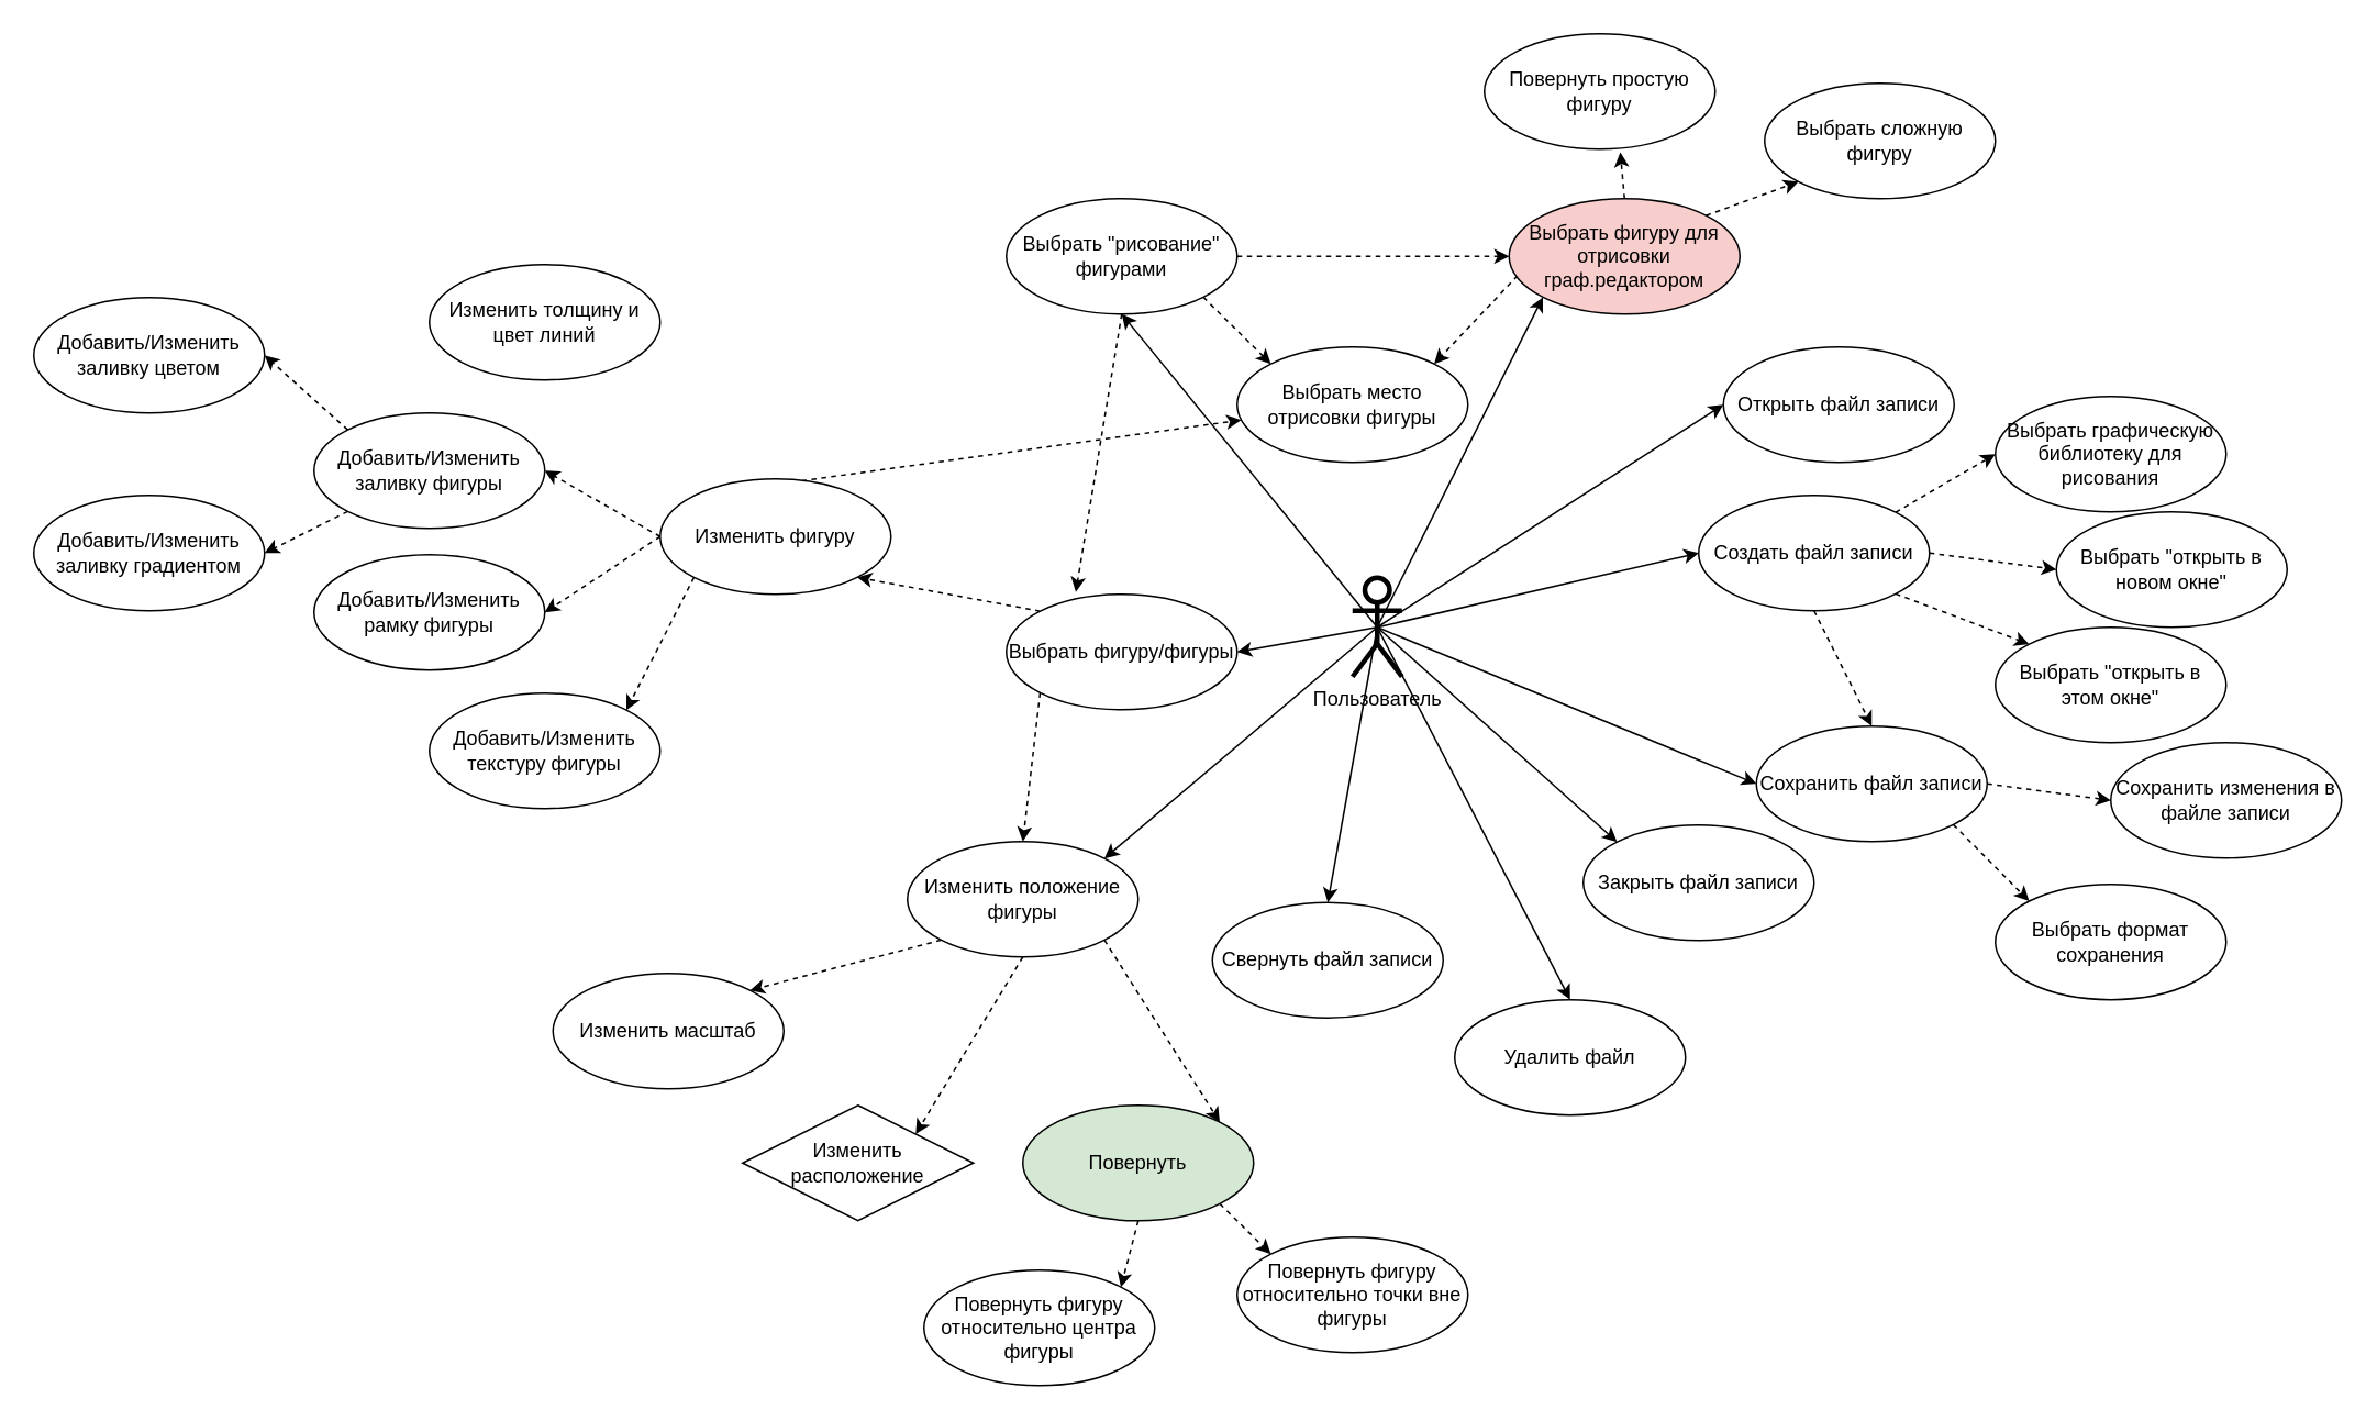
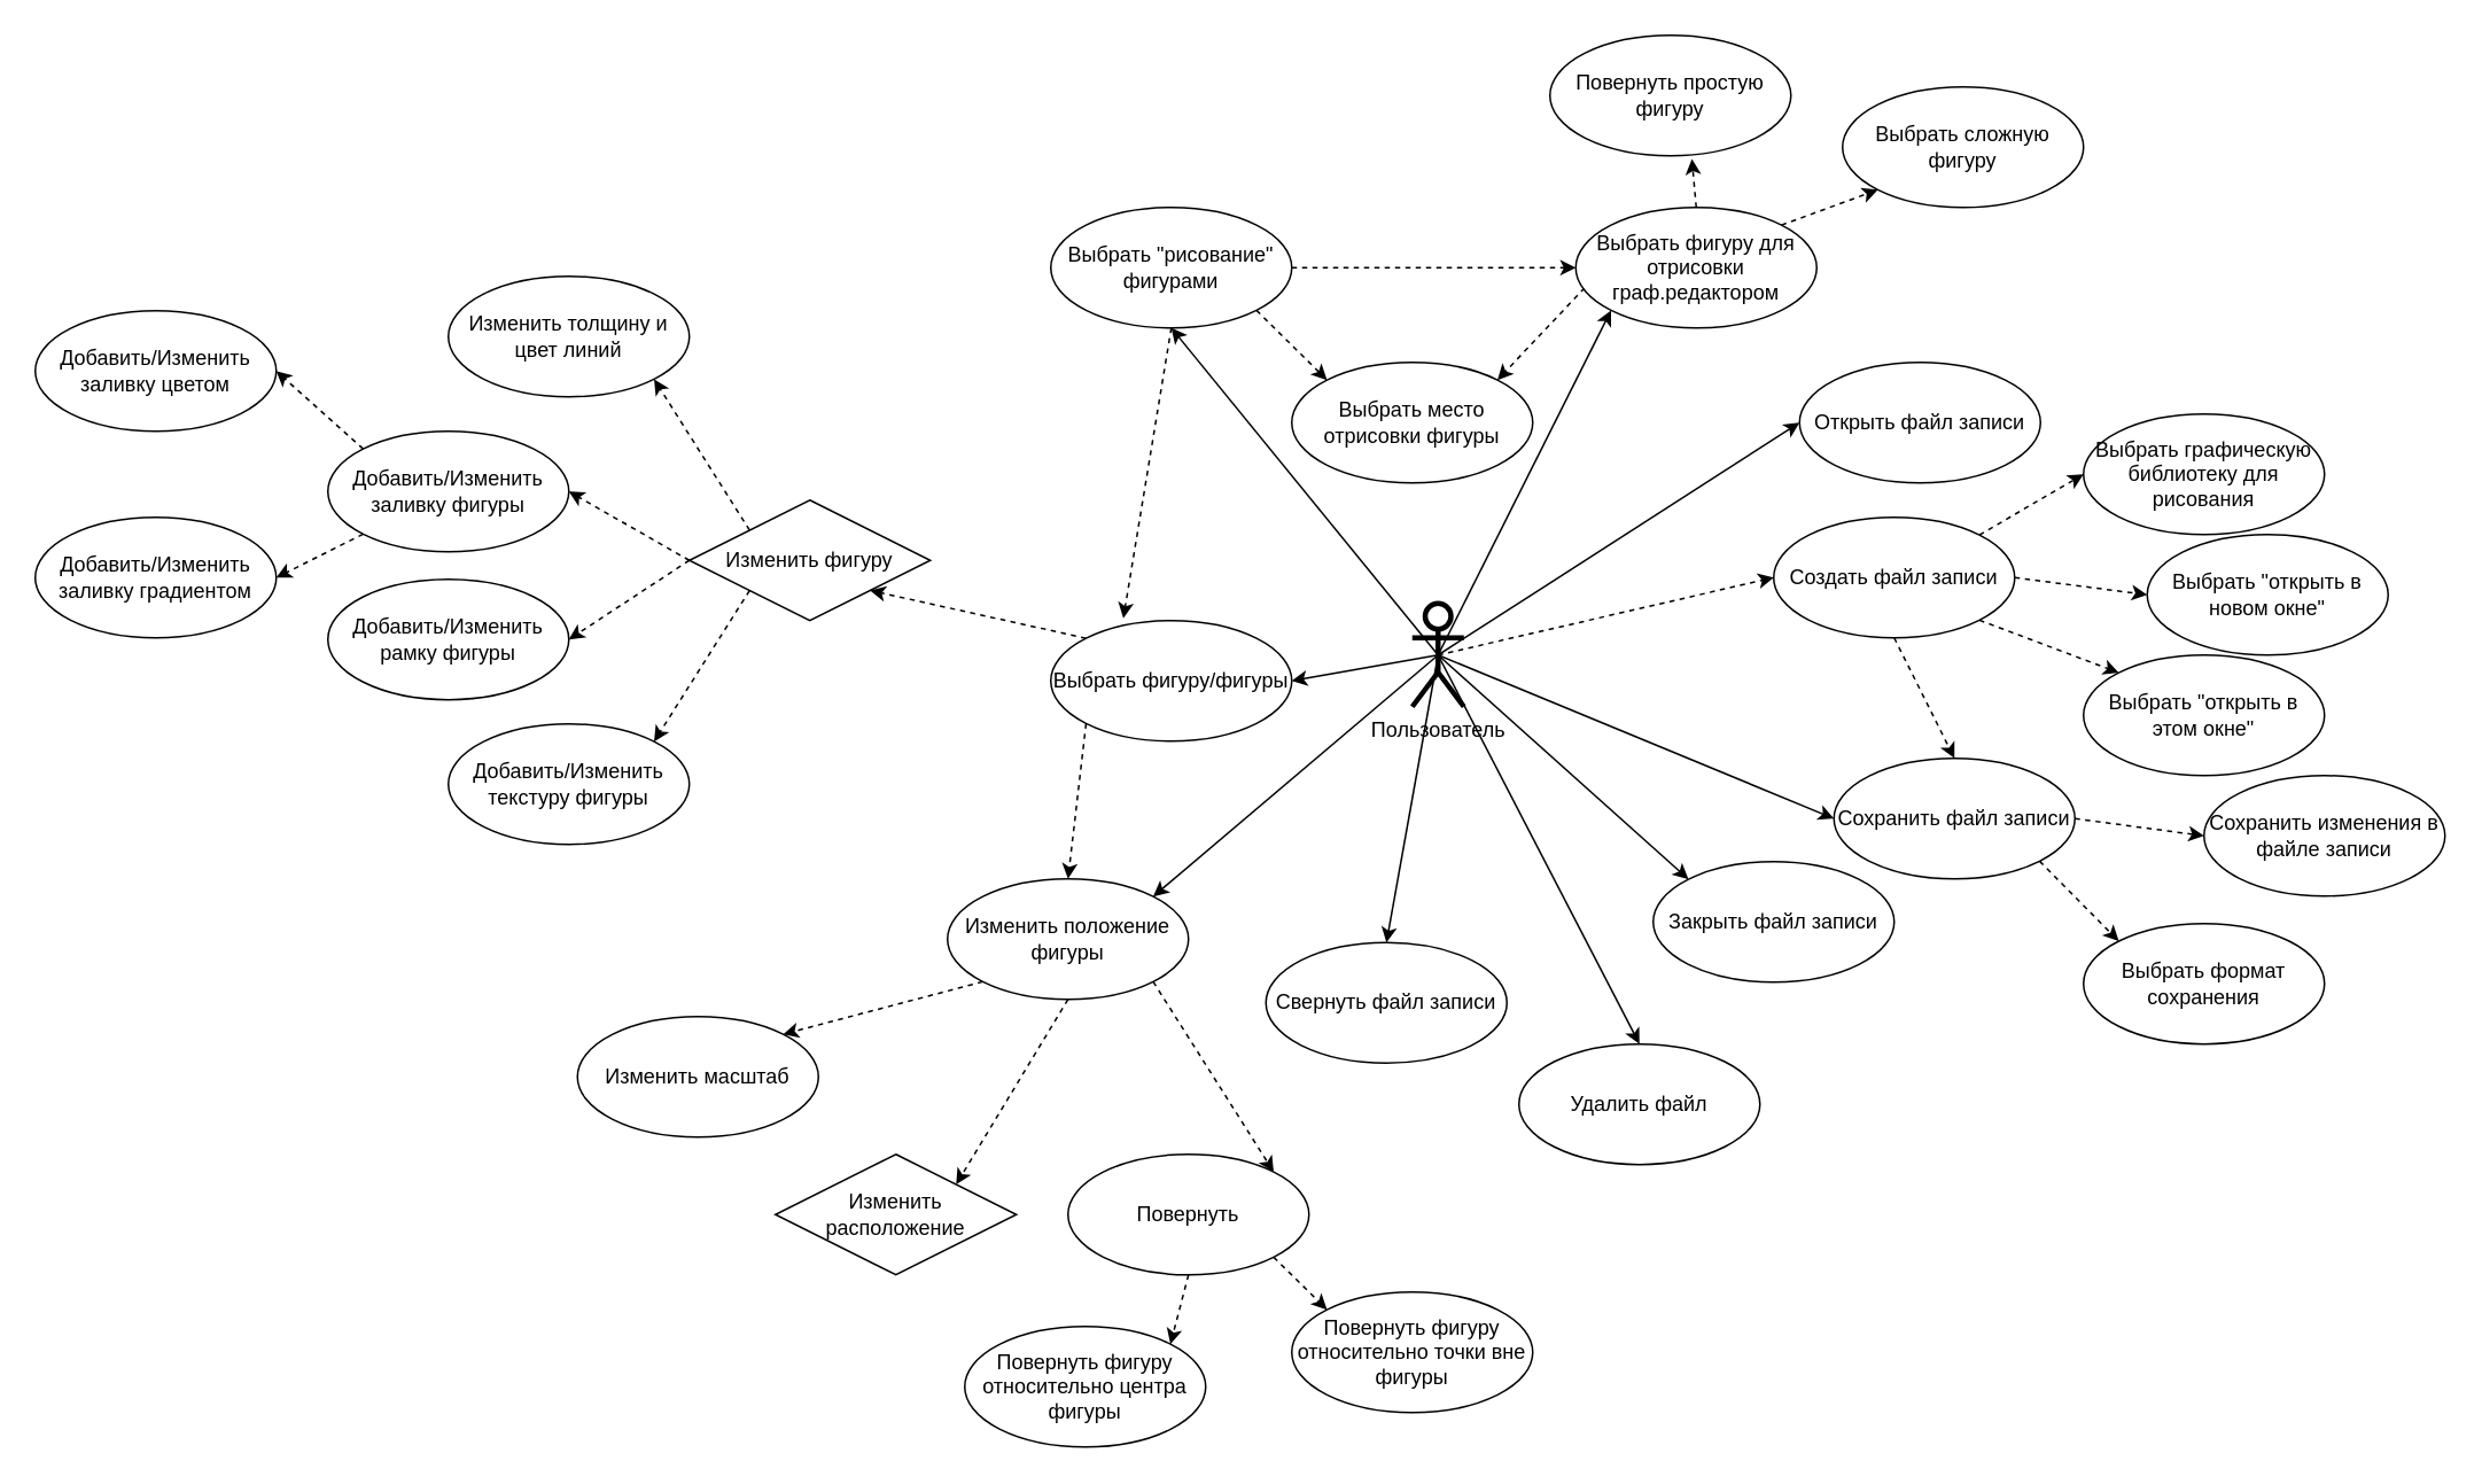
- <mxCell id="19" value="Выбрать фигуру для отрисовки граф.редактором" style="ellipse;whiteSpace=wrap;html=1;labelBackgroundColor=none;rounded=1;fillColor=#f8cecc;" parent="1" vertex="1"><mxGeometry x="915" y="120" width="140" height="70" as="geometry" /></mxCell>
+ <mxCell id="19" value="Выбрать фигуру для отрисовки граф.редактором" style="ellipse;whiteSpace=wrap;html=1;labelBackgroundColor=none;rounded=1;" parent="1" vertex="1"><mxGeometry x="915" y="120" width="140" height="70" as="geometry" /></mxCell>
- <mxCell id="23" style="edgeStyle=none;rounded=1;orthogonalLoop=1;jettySize=auto;html=1;exitX=0;exitY=0;exitDx=0;exitDy=0;labelBackgroundColor=none;fontColor=default;dashed=1;" parent="1" source="27" target="22" edge="1"><mxGeometry relative="1" as="geometry" /></mxCell>
+ <mxCell id="23" style="edgeStyle=none;rounded=1;orthogonalLoop=1;jettySize=auto;html=1;exitX=0;exitY=0;exitDx=0;exitDy=0;entryX=1;entryY=1;entryDx=0;entryDy=0;labelBackgroundColor=none;fontColor=default;dashed=1;" parent="1" source="27" target="47" edge="1"><mxGeometry relative="1" as="geometry" /></mxCell>
- <mxCell id="27" value="Изменить фигуру" style="ellipse;whiteSpace=wrap;html=1;labelBackgroundColor=none;rounded=1;" parent="1" vertex="1"><mxGeometry x="400" y="290" width="140" height="70" as="geometry" /></mxCell>
+ <mxCell id="27" value="Изменить фигуру" style="rhombus;whiteSpace=wrap;html=1;labelBackgroundColor=none;" parent="1" vertex="1"><mxGeometry x="400" y="290" width="140" height="70" as="geometry" /></mxCell>
- <mxCell id="4" style="edgeStyle=none;rounded=1;orthogonalLoop=1;jettySize=auto;html=1;exitX=0.5;exitY=0.5;exitDx=0;exitDy=0;exitPerimeter=0;entryX=0;entryY=0.5;entryDx=0;entryDy=0;labelBackgroundColor=none;fontColor=default;" parent="1" source="11" target="16" edge="1"><mxGeometry relative="1" as="geometry" /></mxCell>
+ <mxCell id="4" style="edgeStyle=none;rounded=1;orthogonalLoop=1;jettySize=auto;html=1;exitX=0.5;exitY=0.5;exitDx=0;exitDy=0;exitPerimeter=0;entryX=0;entryY=0.5;entryDx=0;entryDy=0;labelBackgroundColor=none;fontColor=default;dashed=1;" parent="1" source="11" target="16" edge="1"><mxGeometry relative="1" as="geometry" /></mxCell>
- <mxCell id="59" value="Повернуть" style="ellipse;whiteSpace=wrap;html=1;labelBackgroundColor=none;rounded=1;fillColor=#d5e8d4;" parent="1" vertex="1"><mxGeometry x="620" y="670" width="140" height="70" as="geometry" /></mxCell>
+ <mxCell id="59" value="Повернуть" style="ellipse;whiteSpace=wrap;html=1;labelBackgroundColor=none;rounded=1;" parent="1" vertex="1"><mxGeometry x="620" y="670" width="140" height="70" as="geometry" /></mxCell>
